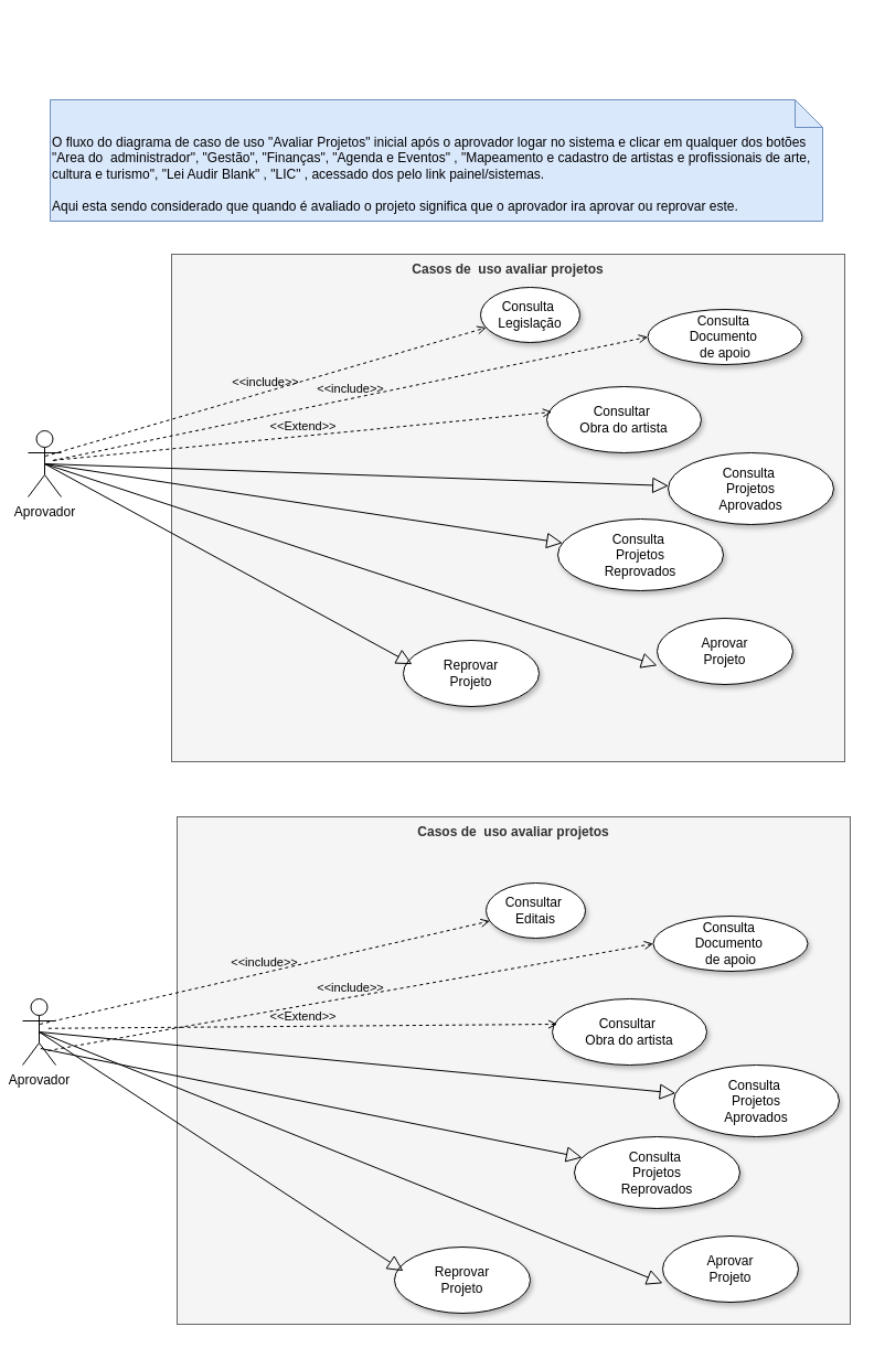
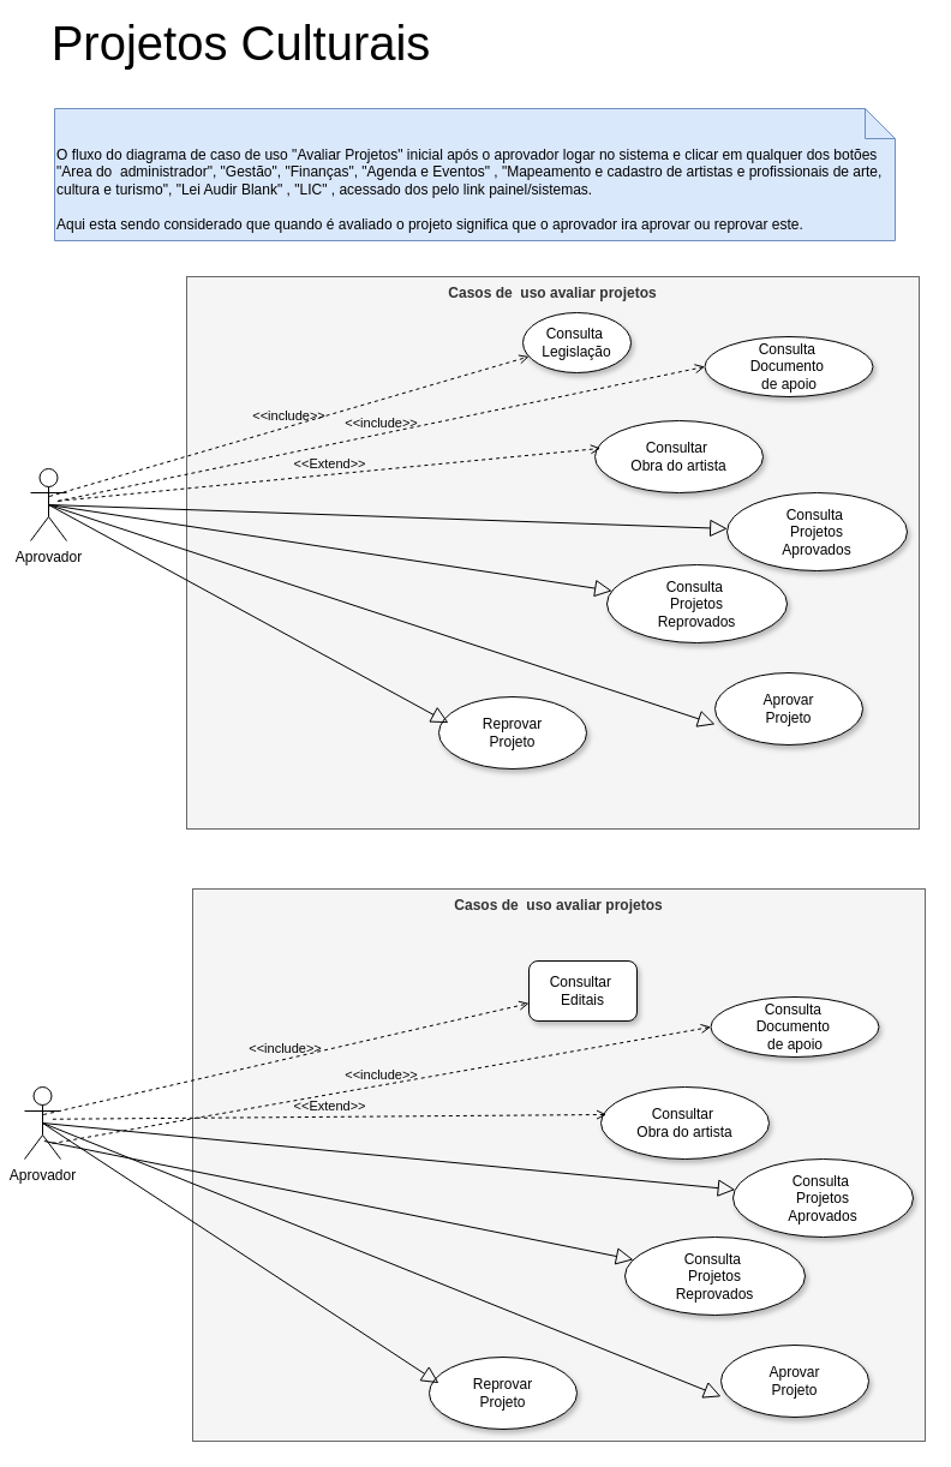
+ <mxCell id="2" value="&lt;span style=&quot;font-size: 40px;&quot;&gt;Projetos Culturais&lt;/span&gt;" style="text;html=1;strokeColor=none;fillColor=none;align=center;verticalAlign=middle;whiteSpace=wrap;rounded=0;" parent="1" vertex="1"><mxGeometry x="36" y="20" width="329" height="30" as="geometry" /></mxCell>
- <mxCell id="28" value="Consultar&amp;nbsp;&lt;br&gt;Editais" style="ellipse;whiteSpace=wrap;html=1;shadow=1;" vertex="1" parent="1"><mxGeometry x="440" y="800" width="90" height="50" as="geometry" /></mxCell>
+ <mxCell id="28" value="Consultar&amp;nbsp;&lt;br&gt;Editais" style="whiteSpace=wrap;html=1;shadow=1;rounded=1;" vertex="1" parent="1"><mxGeometry x="440" y="800" width="90" height="50" as="geometry" /></mxCell>
